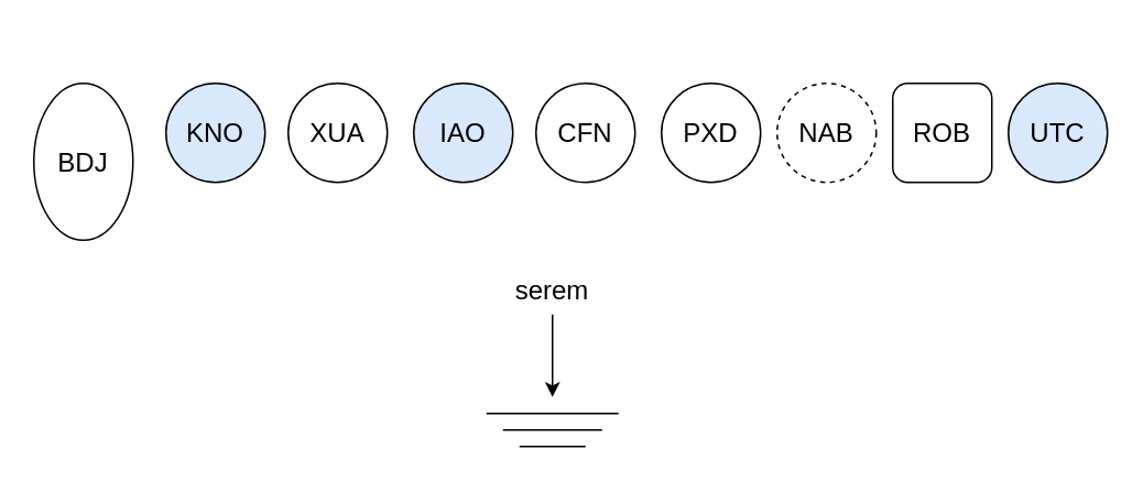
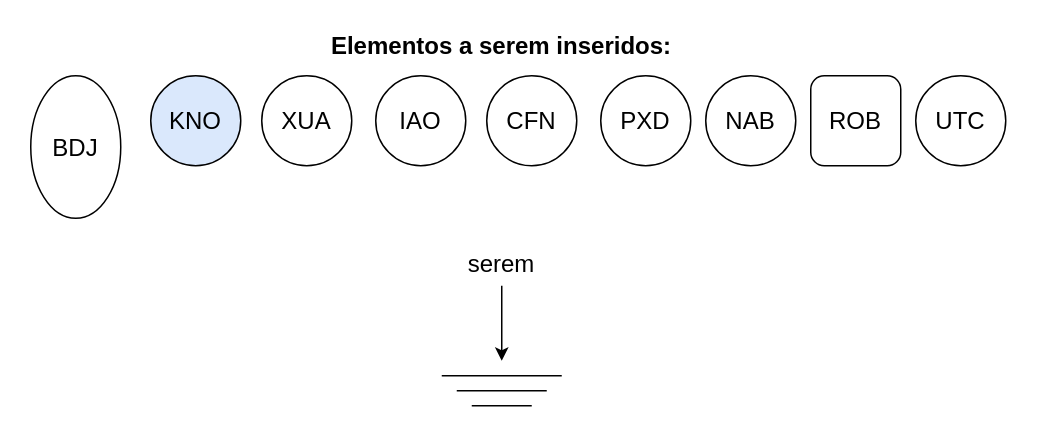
+ <mxCell id="13" value="&lt;b&gt;Elementos a serem inseridos:&lt;/b&gt;" style="text;html=1;align=center;verticalAlign=middle;whiteSpace=wrap;rounded=0;fontSize=16;" vertex="1" parent="1"><mxGeometry x="214" y="20" width="240" height="20" as="geometry" /></mxCell>
- <mxCell id="7" value="&lt;font style=&quot;font-size: 16px;&quot;&gt;IAO&lt;/font&gt;" style="ellipse;whiteSpace=wrap;html=1;aspect=fixed;fillColor=#dae8fc;" vertex="1" parent="1"><mxGeometry x="250" y="50" width="60" height="60" as="geometry" /></mxCell>
+ <mxCell id="7" value="&lt;font style=&quot;font-size: 16px;&quot;&gt;IAO&lt;/font&gt;" style="ellipse;whiteSpace=wrap;html=1;aspect=fixed;" vertex="1" parent="1"><mxGeometry x="250" y="50" width="60" height="60" as="geometry" /></mxCell>
- <mxCell id="10" value="&lt;font style=&quot;font-size: 16px;&quot;&gt;NAB&lt;/font&gt;" style="ellipse;whiteSpace=wrap;html=1;aspect=fixed;dashed=1;" vertex="1" parent="1"><mxGeometry x="470" y="50" width="60" height="60" as="geometry" /></mxCell>
+ <mxCell id="10" value="&lt;font style=&quot;font-size: 16px;&quot;&gt;NAB&lt;/font&gt;" style="ellipse;whiteSpace=wrap;html=1;aspect=fixed;" vertex="1" parent="1"><mxGeometry x="470" y="50" width="60" height="60" as="geometry" /></mxCell>
- <mxCell id="12" value="&lt;font style=&quot;font-size: 16px;&quot;&gt;UTC&lt;/font&gt;" style="ellipse;whiteSpace=wrap;html=1;aspect=fixed;fillColor=#dae8fc;" vertex="1" parent="1"><mxGeometry x="610" y="50" width="60" height="60" as="geometry" /></mxCell>
+ <mxCell id="12" value="&lt;font style=&quot;font-size: 16px;&quot;&gt;UTC&lt;/font&gt;" style="ellipse;whiteSpace=wrap;html=1;aspect=fixed;" vertex="1" parent="1"><mxGeometry x="610" y="50" width="60" height="60" as="geometry" /></mxCell>
